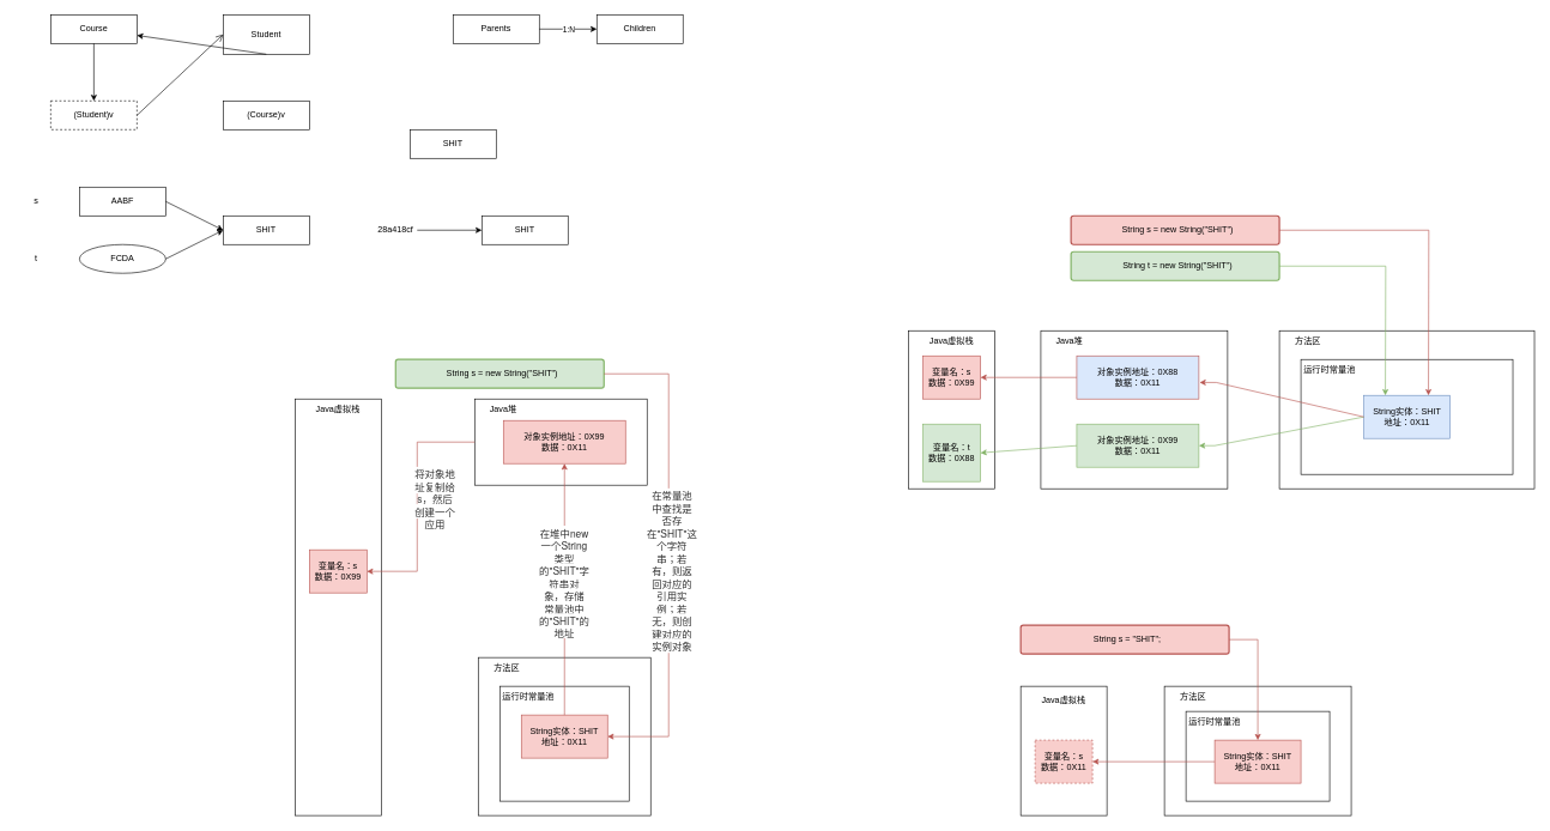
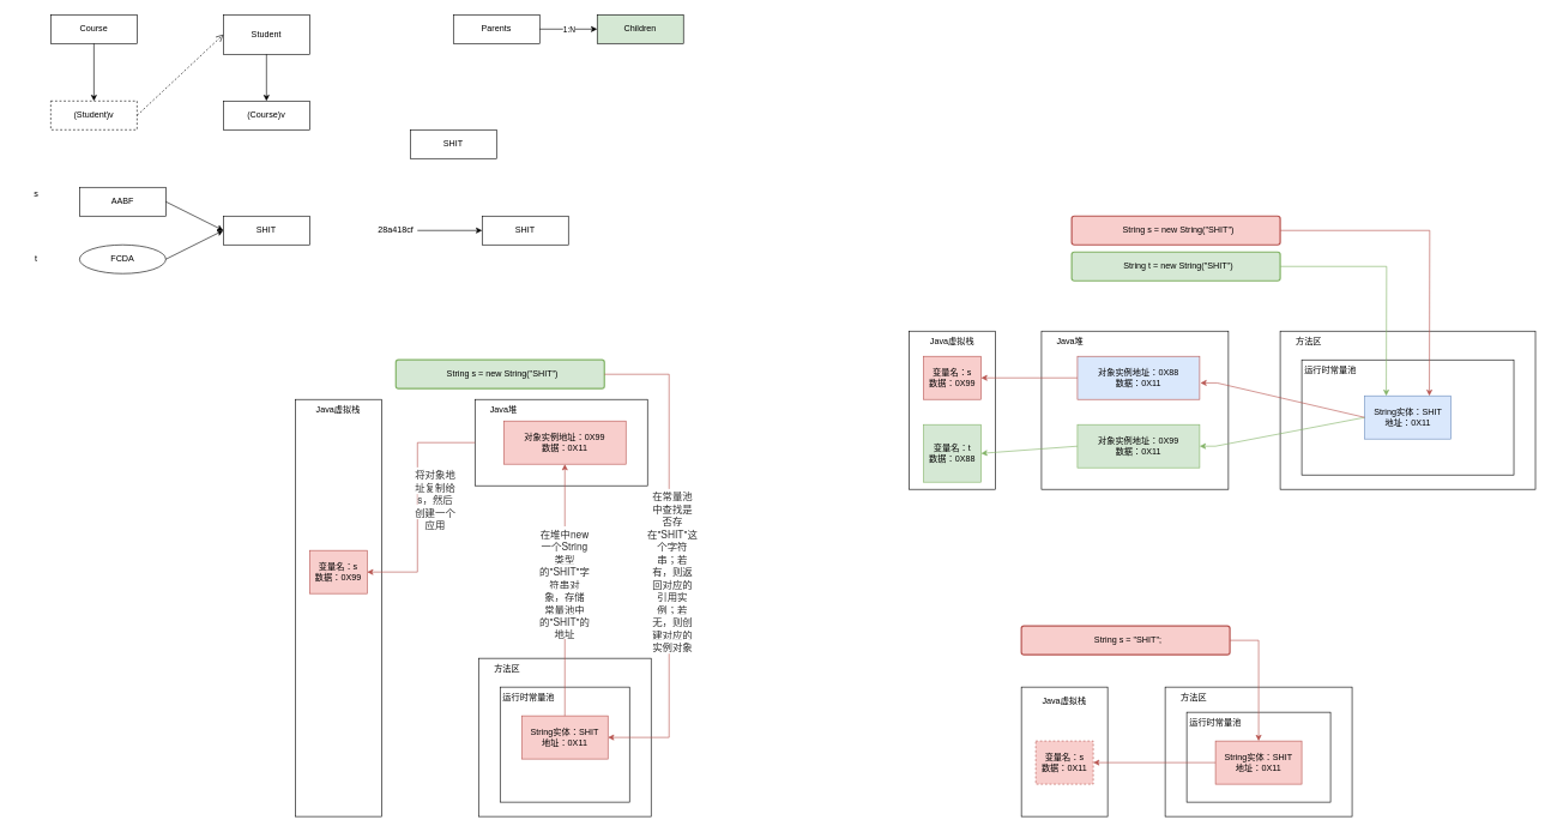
- <mxCell id="8" value="Children" style="rounded=0;whiteSpace=wrap;html=1;" parent="1" vertex="1"><mxGeometry x="830" y="20" width="120" height="40" as="geometry" /></mxCell>
+ <mxCell id="8" value="Children" style="rounded=0;whiteSpace=wrap;html=1;fillColor=#d5e8d4;" parent="1" vertex="1"><mxGeometry x="830" y="20" width="120" height="40" as="geometry" /></mxCell>
- <mxCell id="6" value="" style="endArrow=classic;html=1;rounded=0;exitX=0.5;exitY=1;exitDx=0;exitDy=0;" parent="1" source="5" target="2" edge="1"><mxGeometry width="50" height="50" relative="1" as="geometry"><mxPoint x="380" y="180" as="sourcePoint" /><mxPoint x="430" y="130" as="targetPoint" /></mxGeometry></mxCell>
+ <mxCell id="6" value="" style="endArrow=classic;html=1;rounded=0;exitX=0.5;exitY=1;exitDx=0;exitDy=0;entryX=0.5;entryY=0;entryDx=0;entryDy=0;" parent="1" source="5" target="4" edge="1"><mxGeometry width="50" height="50" relative="1" as="geometry"><mxPoint x="380" y="180" as="sourcePoint" /><mxPoint x="430" y="130" as="targetPoint" /></mxGeometry></mxCell>
- <mxCell id="12" value="" style="html=1;verticalAlign=bottom;endArrow=open;dashed=0;endSize=8;rounded=0;entryX=0;entryY=0.5;entryDx=0;entryDy=0;exitX=1;exitY=0.5;exitDx=0;exitDy=0;" parent="1" source="3" target="5" edge="1"><mxGeometry x="-0.115" y="-31" relative="1" as="geometry"><mxPoint x="280" y="170" as="sourcePoint" /><mxPoint x="200" y="50" as="targetPoint" /><mxPoint as="offset" /></mxGeometry></mxCell>
+ <mxCell id="12" value="" style="html=1;verticalAlign=bottom;endArrow=open;dashed=1;endSize=8;rounded=0;entryX=0;entryY=0.5;entryDx=0;entryDy=0;exitX=1;exitY=0.5;exitDx=0;exitDy=0;" parent="1" source="3" target="5" edge="1"><mxGeometry x="-0.115" y="-31" relative="1" as="geometry"><mxPoint x="280" y="170" as="sourcePoint" /><mxPoint x="200" y="50" as="targetPoint" /><mxPoint as="offset" /></mxGeometry></mxCell>
- <mxCell id="19" value="s" style="text;html=1;strokeColor=none;fillColor=none;align=center;verticalAlign=middle;whiteSpace=wrap;rounded=0;" parent="1" vertex="1"><mxGeometry x="20" y="265" width="60" height="30" as="geometry" /></mxCell>
+ <mxCell id="19" value="s" style="text;html=1;strokeColor=none;fillColor=none;align=center;verticalAlign=middle;whiteSpace=wrap;rounded=0;" parent="1" vertex="1"><mxGeometry x="20" y="255" width="60" height="30" as="geometry" /></mxCell>
